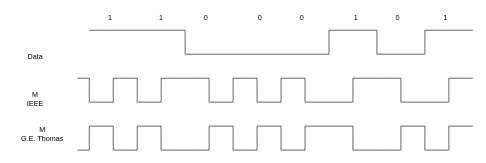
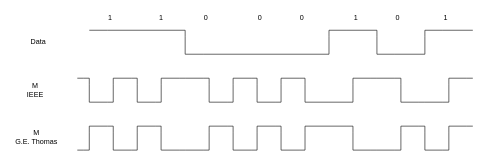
- <mxCell id="79" value="Data" style="text;strokeColor=none;align=center;fillColor=none;html=1;verticalAlign=middle;whiteSpace=wrap;rounded=0;" parent="1" vertex="1"><mxGeometry x="33" y="85" width="50" height="20" as="geometry" /></mxCell>
+ <mxCell id="79" value="Data" style="text;strokeColor=none;align=center;fillColor=none;html=1;verticalAlign=middle;whiteSpace=wrap;rounded=0;" parent="1" vertex="1"><mxGeometry x="38" y="60" width="50" height="20" as="geometry" /></mxCell>
- <mxCell id="48" value="M &lt;br&gt;IEEE" style="text;strokeColor=none;align=center;fillColor=none;html=1;verticalAlign=middle;whiteSpace=wrap;rounded=0;" parent="1" vertex="1"><mxGeometry x="28" y="155" width="60" height="20" as="geometry" /></mxCell>
+ <mxCell id="48" value="M &lt;br&gt;IEEE" style="text;strokeColor=none;align=center;fillColor=none;html=1;verticalAlign=middle;whiteSpace=wrap;rounded=0;" parent="1" vertex="1"><mxGeometry x="28" y="140" width="60" height="20" as="geometry" /></mxCell>
- <mxCell id="80" value="M &lt;br&gt;G.E. Thomas" style="text;strokeColor=none;align=center;fillColor=none;html=1;verticalAlign=middle;whiteSpace=wrap;rounded=0;" parent="1" vertex="1"><mxGeometry x="30" y="214" width="80" height="20" as="geometry" /></mxCell>
+ <mxCell id="80" value="M &lt;br&gt;G.E. Thomas" style="text;strokeColor=none;align=center;fillColor=none;html=1;verticalAlign=middle;whiteSpace=wrap;rounded=0;" parent="1" vertex="1"><mxGeometry x="20" y="219" width="80" height="20" as="geometry" /></mxCell>
